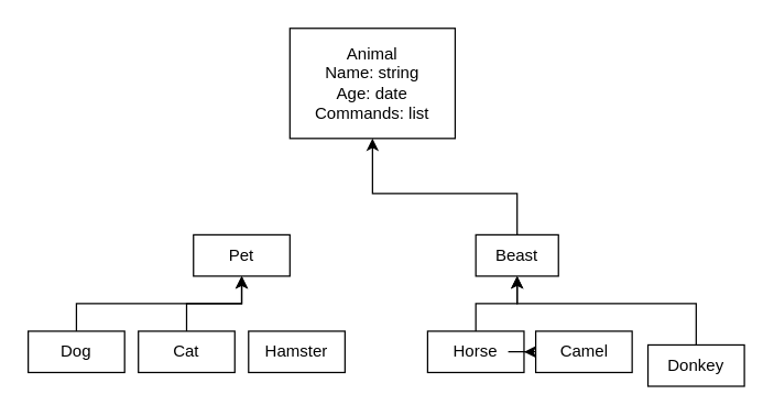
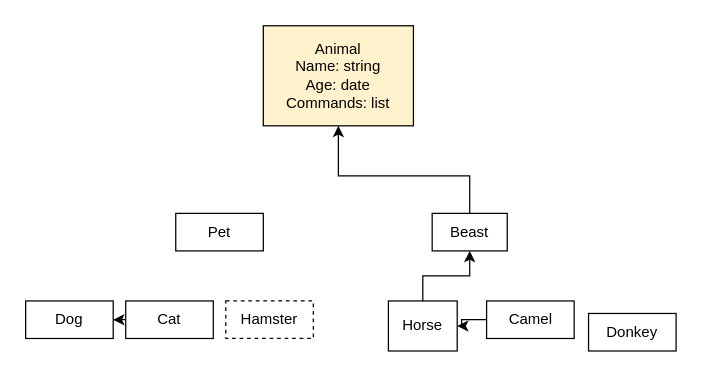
- <mxCell id="2" value="Animal&lt;br&gt;Name: string&lt;br&gt;Age: date&lt;br&gt;Commands: list" style="rounded=0;whiteSpace=wrap;html=1;" vertex="1" parent="1"><mxGeometry x="210" y="20" width="120" height="80" as="geometry" /></mxCell>
+ <mxCell id="2" value="Animal&lt;br&gt;Name: string&lt;br&gt;Age: date&lt;br&gt;Commands: list" style="rounded=0;whiteSpace=wrap;html=1;fillColor=#fff2cc;" vertex="1" parent="1"><mxGeometry x="210" y="20" width="120" height="80" as="geometry" /></mxCell>
- <mxCell id="15" style="edgeStyle=orthogonalEdgeStyle;rounded=0;orthogonalLoop=1;jettySize=auto;html=1;entryX=0.5;entryY=1;entryDx=0;entryDy=0;" edge="1" parent="1" source="16" target="3"><mxGeometry relative="1" as="geometry"><Array as="points"><mxPoint x="55" y="220" /><mxPoint x="175" y="220" /></Array></mxGeometry></mxCell>
- <mxCell id="10" style="edgeStyle=orthogonalEdgeStyle;rounded=0;orthogonalLoop=1;jettySize=auto;html=1;entryX=0.5;entryY=1;entryDx=0;entryDy=0;" edge="1" parent="1" source="11" target="5"><mxGeometry relative="1" as="geometry"><Array as="points"><mxPoint x="505" y="220" /><mxPoint x="375" y="220" /></Array></mxGeometry></mxCell>
- <mxCell id="13" style="edgeStyle=orthogonalEdgeStyle;rounded=0;orthogonalLoop=1;jettySize=auto;html=1;entryX=0.5;entryY=1;entryDx=0;entryDy=0;" edge="1" parent="1" source="14" target="3"><mxGeometry relative="1" as="geometry" /></mxCell>
+ <mxCell id="13" style="edgeStyle=orthogonalEdgeStyle;rounded=0;orthogonalLoop=1;jettySize=auto;html=1;" edge="1" parent="1" source="14" target="16"><mxGeometry relative="1" as="geometry" /></mxCell>
- <mxCell id="12" value="Hamster" style="rounded=0;whiteSpace=wrap;html=1;" vertex="1" parent="1"><mxGeometry x="180" y="240" width="70" height="30" as="geometry" /></mxCell>
+ <mxCell id="12" value="Hamster" style="rounded=0;whiteSpace=wrap;html=1;dashed=1;" vertex="1" parent="1"><mxGeometry x="180" y="240" width="70" height="30" as="geometry" /></mxCell>
- <mxCell id="7" value="Horse" style="rounded=0;whiteSpace=wrap;html=1;" vertex="1" parent="1"><mxGeometry x="310" y="240" width="70" height="30" as="geometry" /></mxCell>
+ <mxCell id="7" value="Horse" style="rounded=0;whiteSpace=wrap;html=1;" vertex="1" parent="1"><mxGeometry x="310" y="240" width="55" height="40" as="geometry" /></mxCell>
